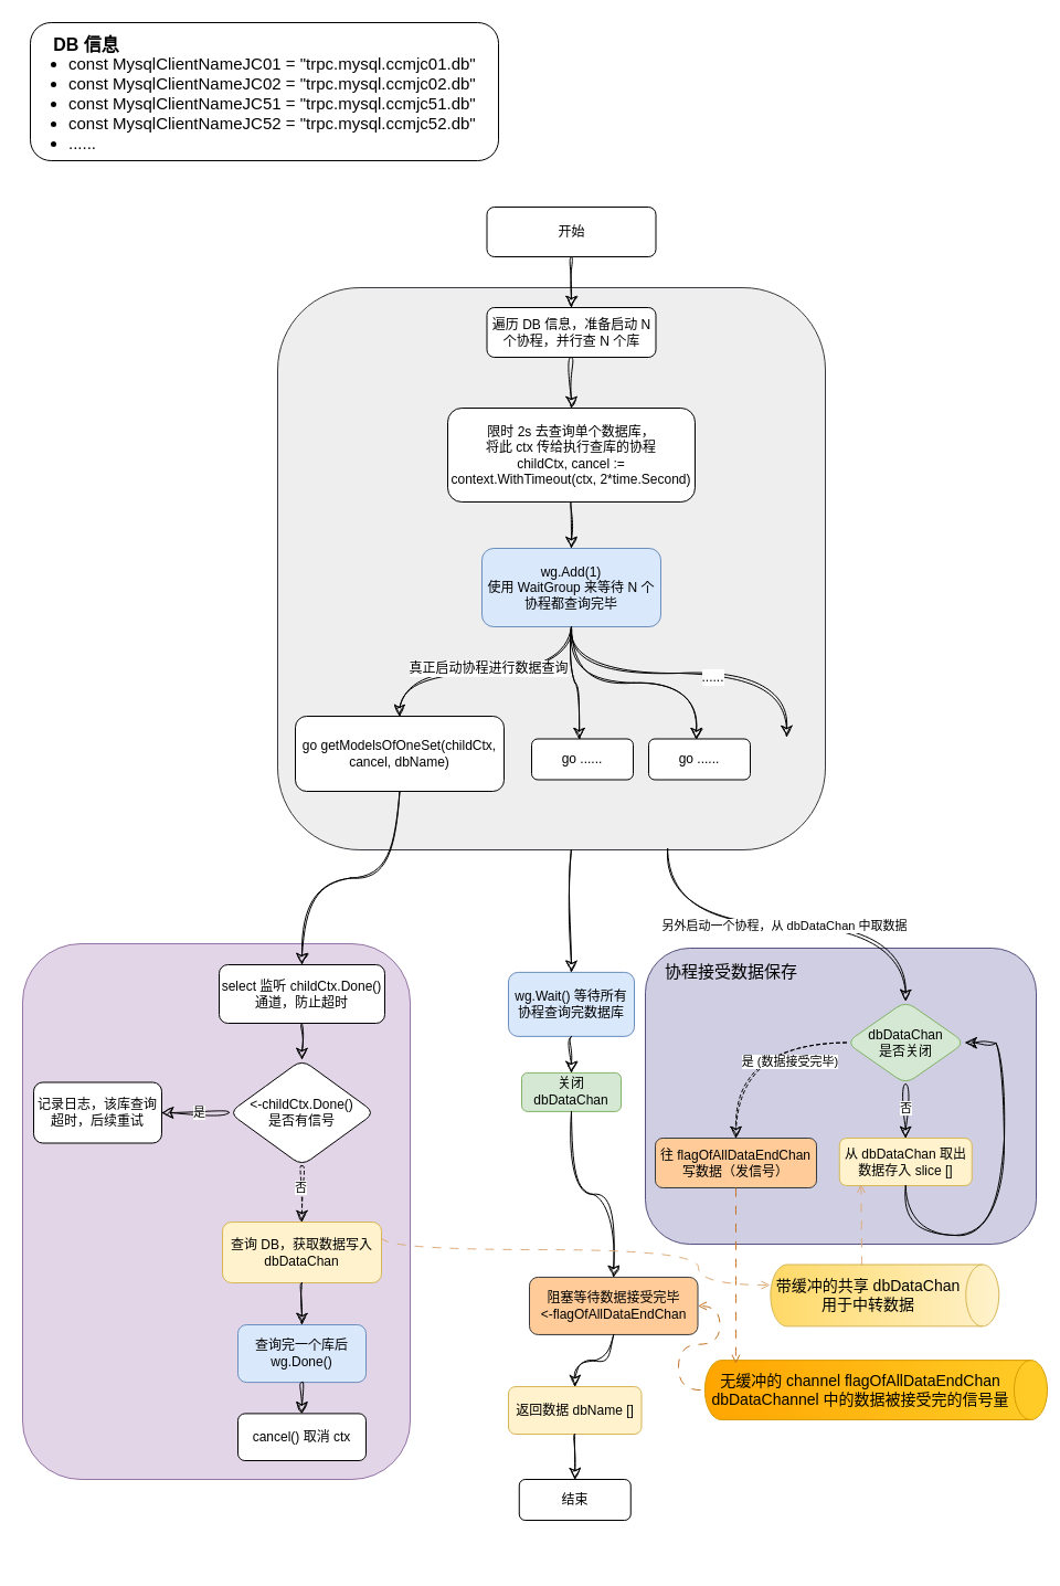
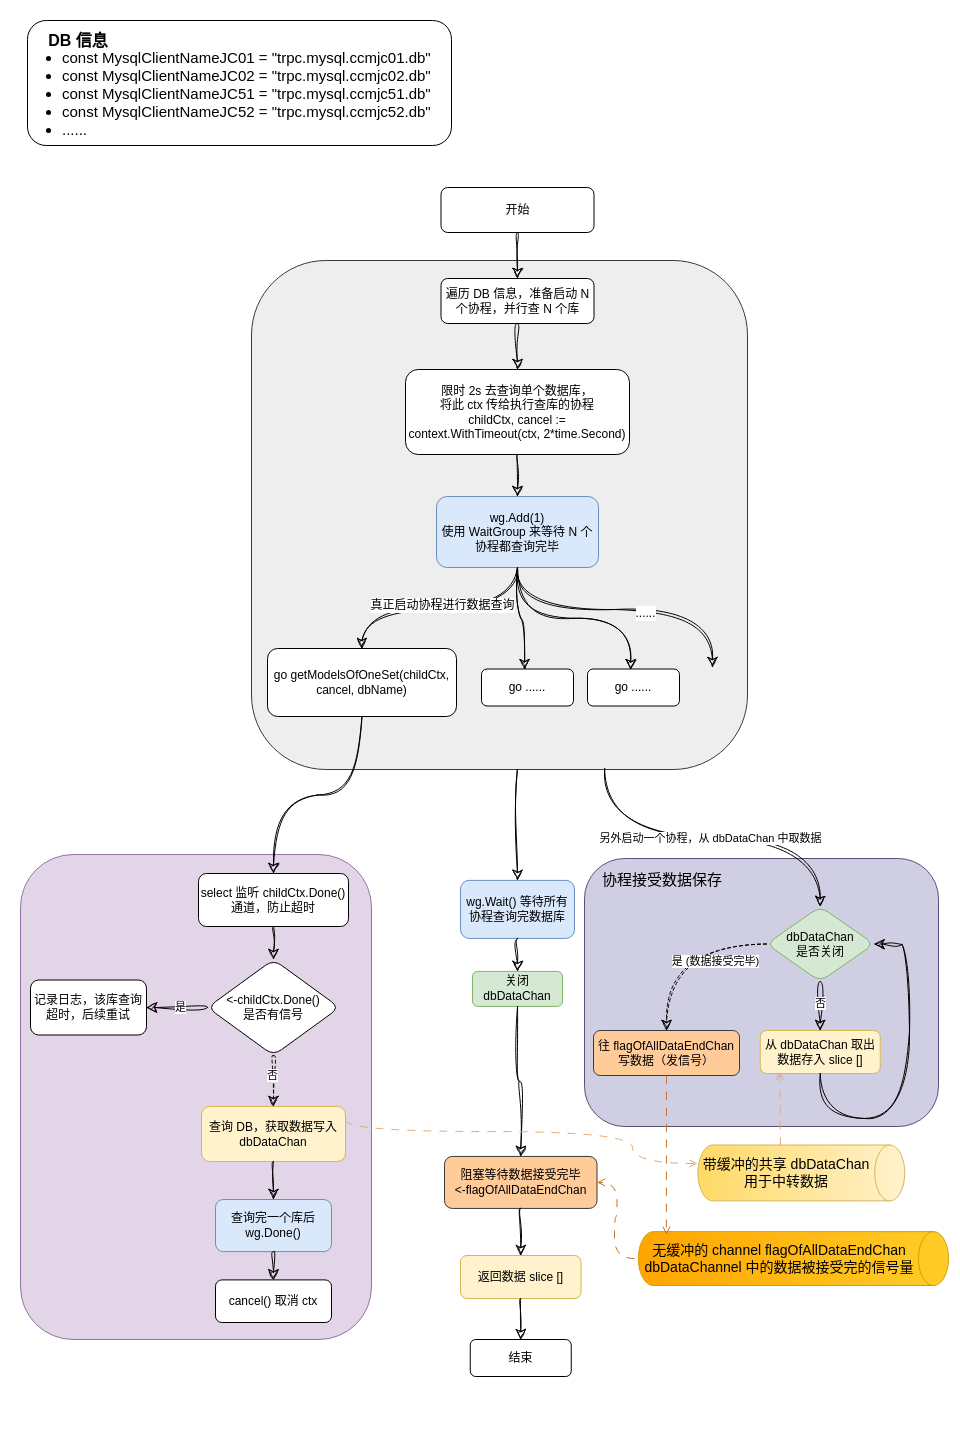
- <mxCell id="43" value="阻塞等待数据接受完毕&lt;br&gt;&amp;lt;-flagOfAllDataEndChan" style="rounded=1;whiteSpace=wrap;html=1;fillColor=#ffcc99;strokeColor=#36393d;" vertex="1" parent="1"><mxGeometry x="479" y="1155.93" width="152.5" height="52" as="geometry" /></mxCell>
+ <mxCell id="43" value="阻塞等待数据接受完毕&lt;br&gt;&amp;lt;-flagOfAllDataEndChan" style="rounded=1;whiteSpace=wrap;html=1;fillColor=#ffcc99;strokeColor=#36393d;" vertex="1" parent="1"><mxGeometry x="444" y="1155.93" width="152.5" height="52" as="geometry" /></mxCell>
- <mxCell id="45" value="返回数据 dbName []" style="rounded=1;whiteSpace=wrap;html=1;fillColor=#fff2cc;strokeColor=#d6b656;" vertex="1" parent="1"><mxGeometry x="460" y="1255" width="120.5" height="43" as="geometry" /></mxCell>
+ <mxCell id="45" value="返回数据 slice []" style="rounded=1;whiteSpace=wrap;html=1;fillColor=#fff2cc;strokeColor=#d6b656;" vertex="1" parent="1"><mxGeometry x="460" y="1255" width="120.5" height="43" as="geometry" /></mxCell>
